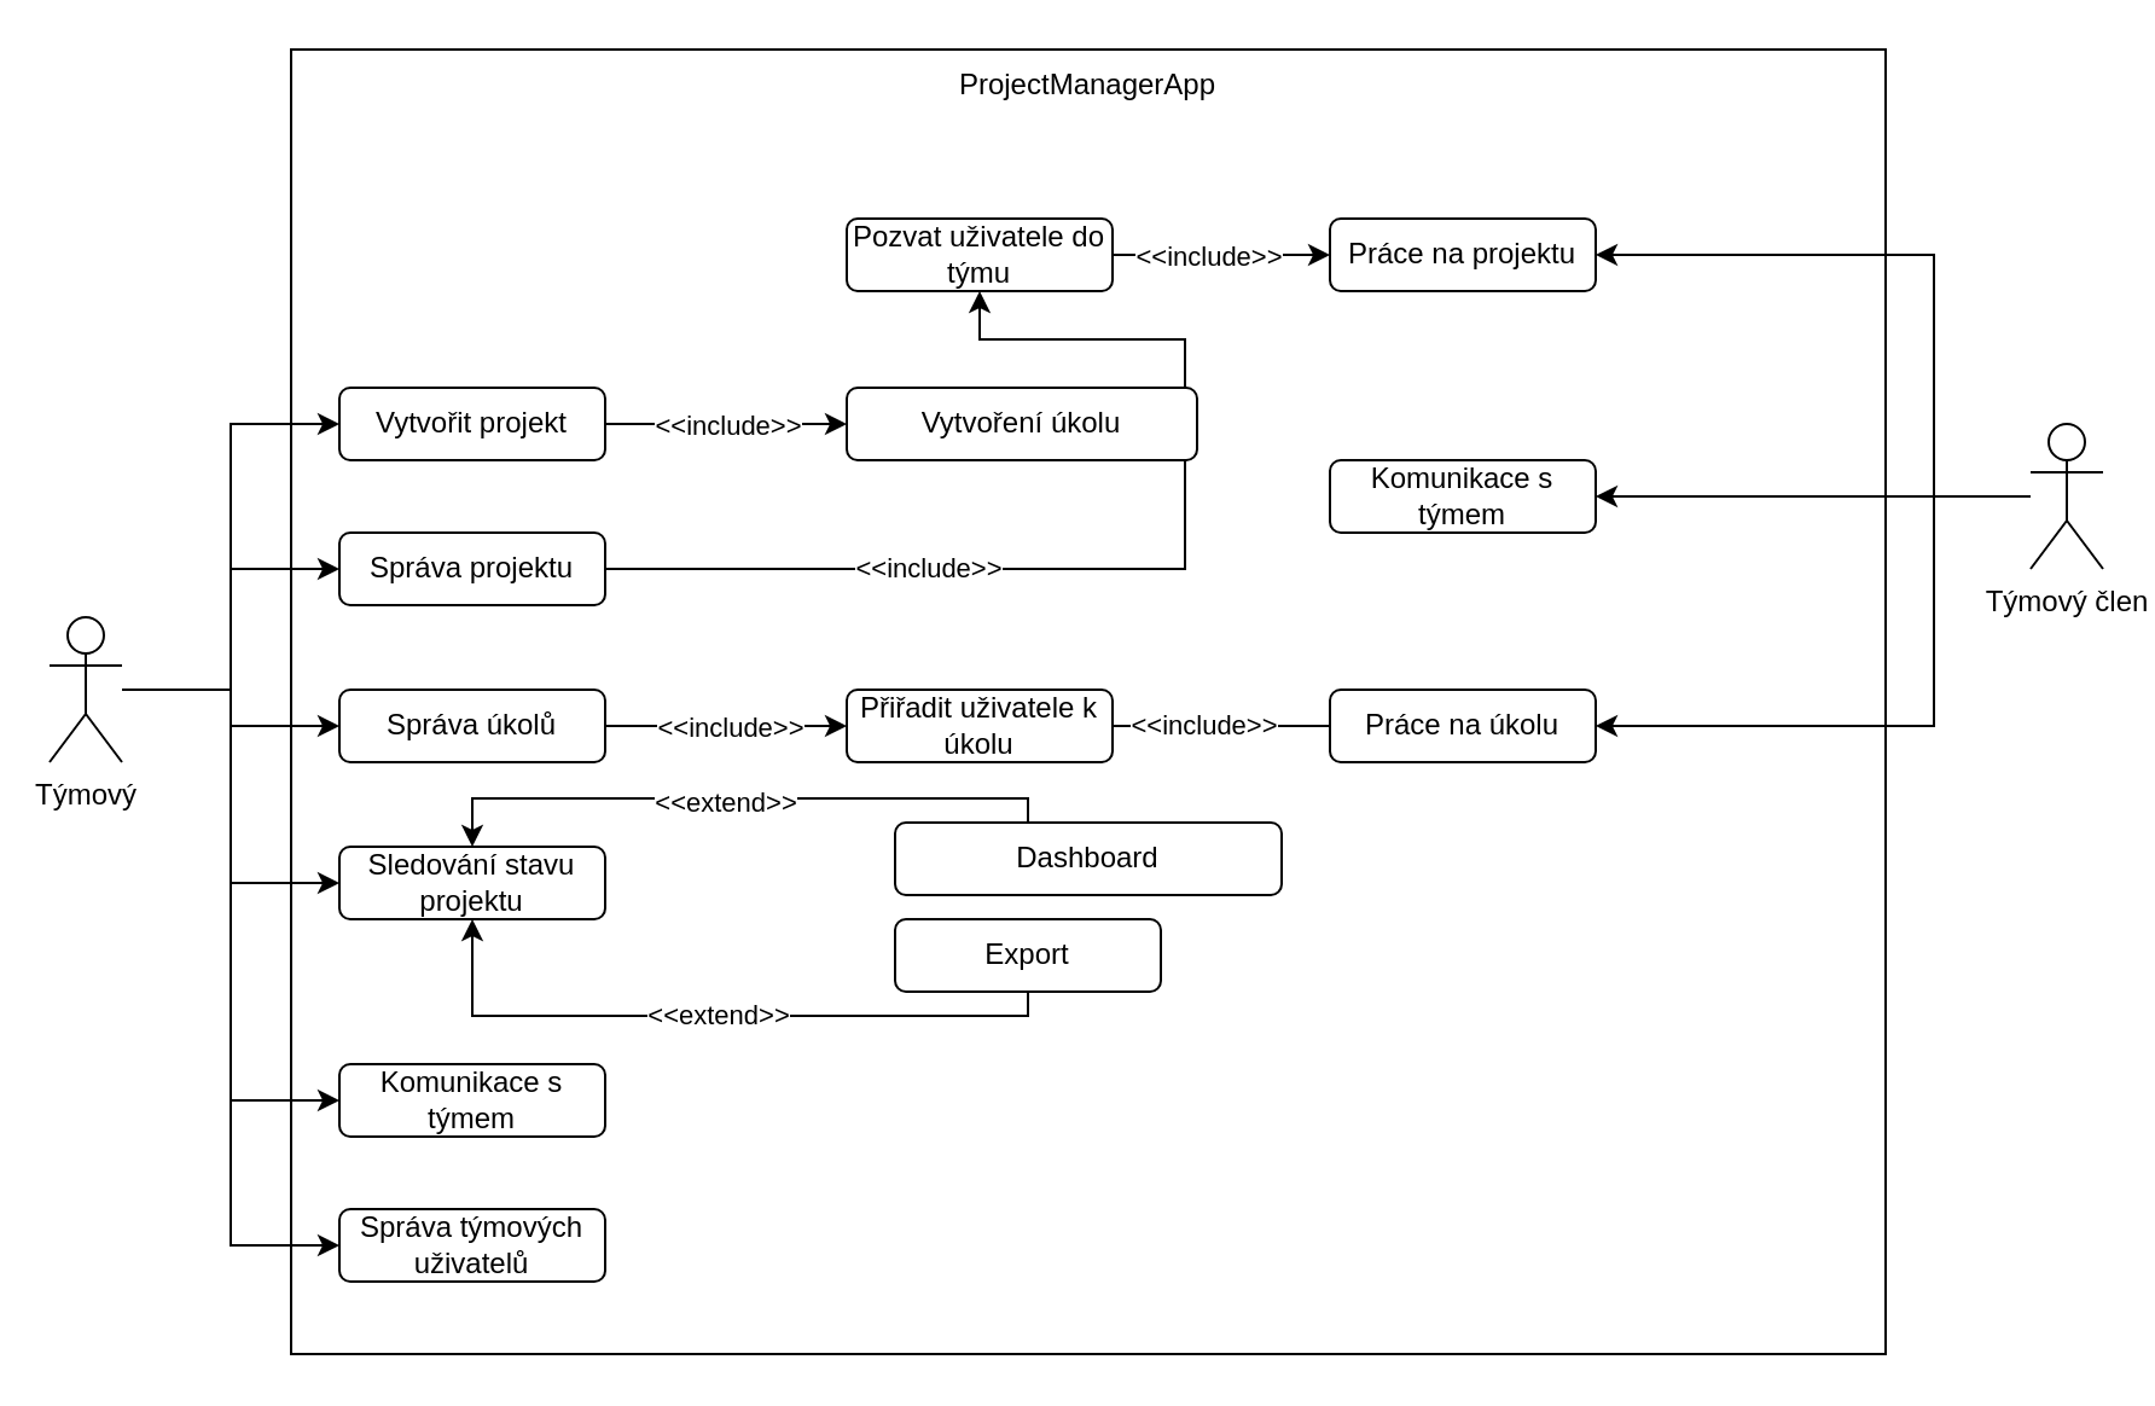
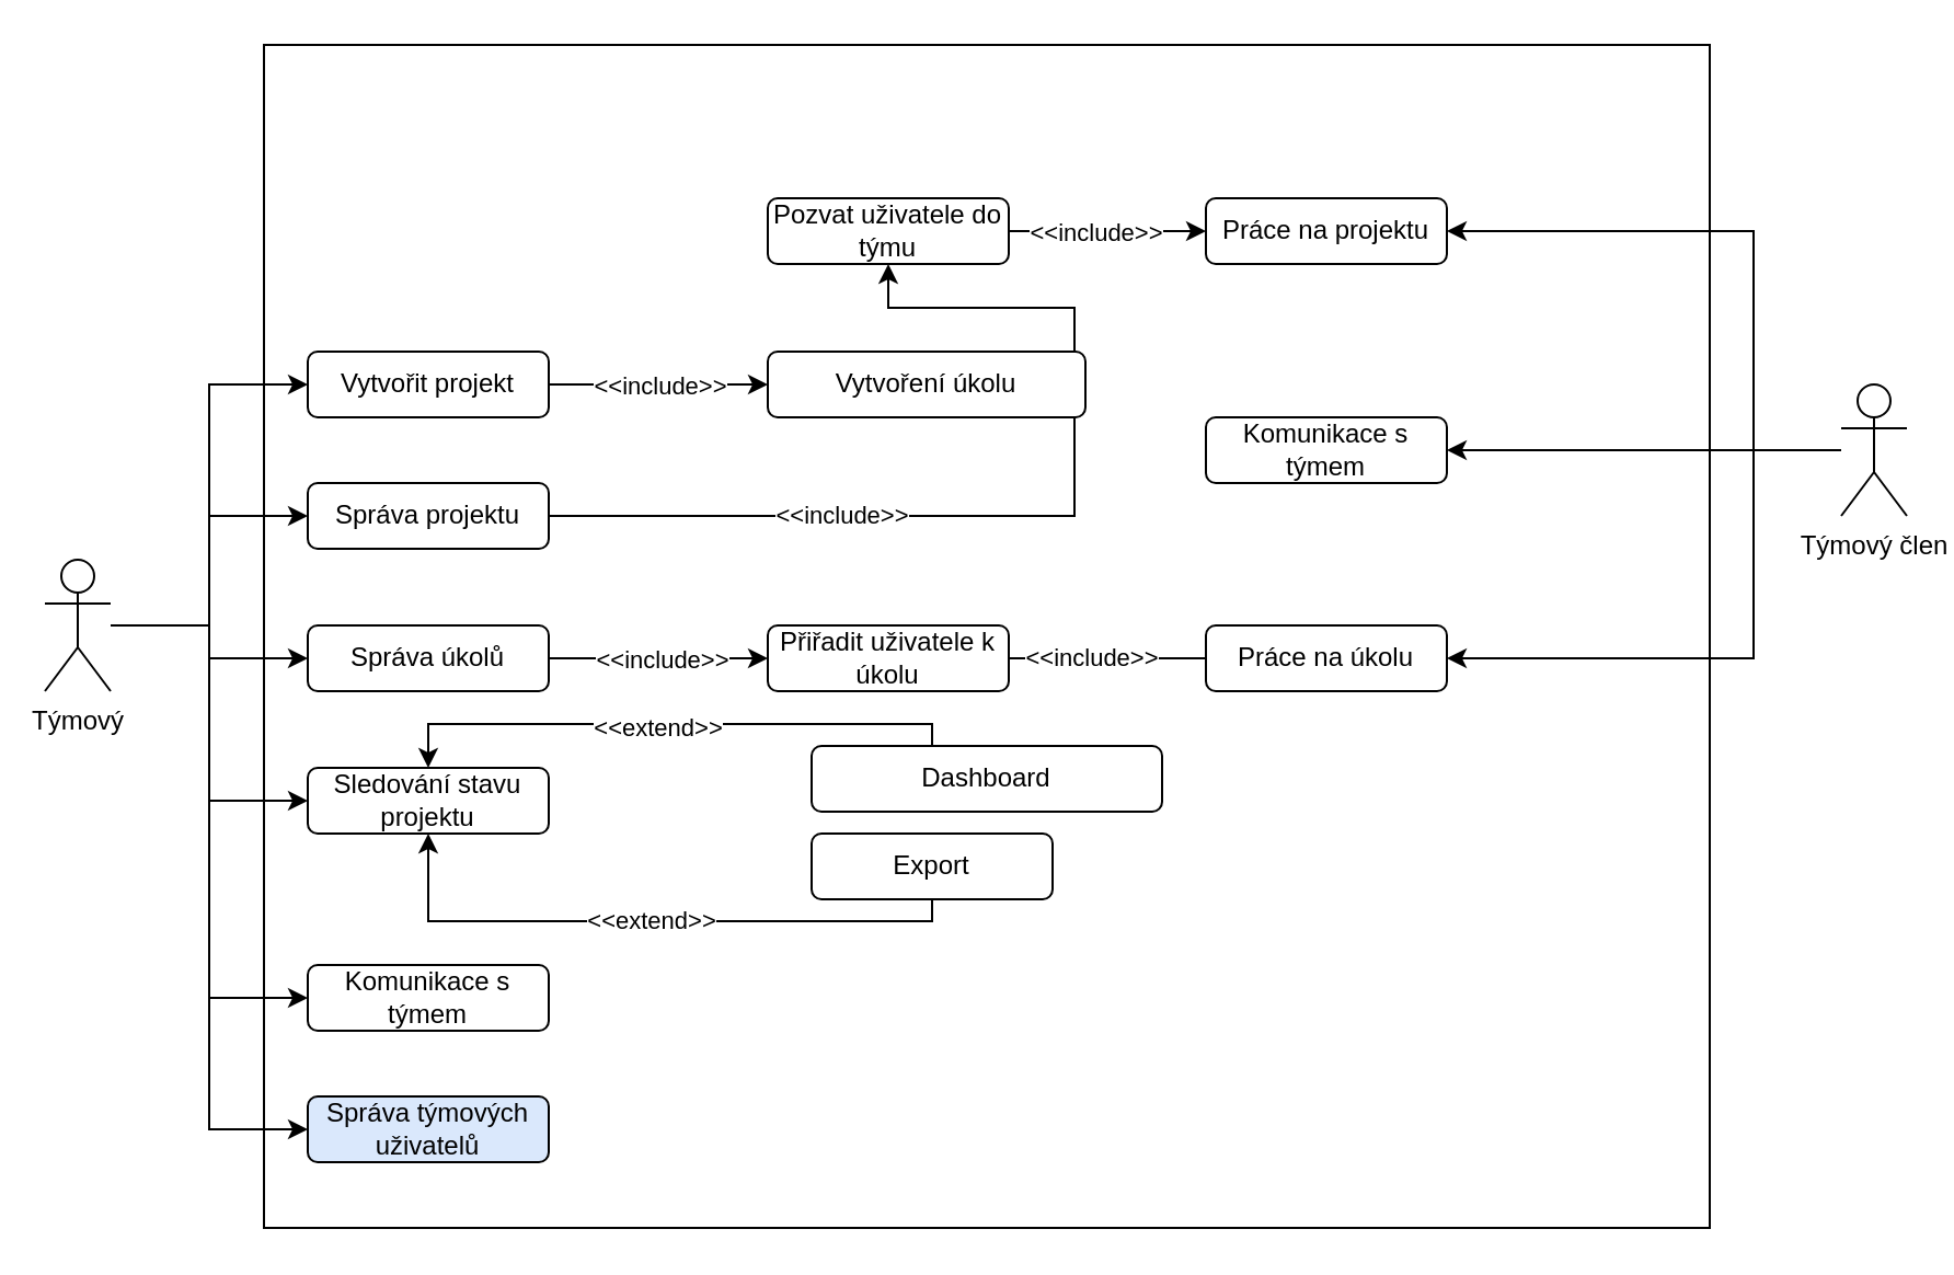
- <mxCell id="22" value="ProjectManagerApp" style="text;html=1;align=center;verticalAlign=middle;whiteSpace=wrap;rounded=0;" vertex="1" parent="1"><mxGeometry x="120" y="20" width="660" height="30" as="geometry" /></mxCell>
- <mxCell id="21" value="Správa týmových uživatelů" style="rounded=1;whiteSpace=wrap;html=1;" vertex="1" parent="1"><mxGeometry x="140" y="500" width="110" height="30" as="geometry" /></mxCell>
+ <mxCell id="21" value="Správa týmových uživatelů" style="rounded=1;whiteSpace=wrap;html=1;fillColor=#dae8fc;" vertex="1" parent="1"><mxGeometry x="140" y="500" width="110" height="30" as="geometry" /></mxCell>
